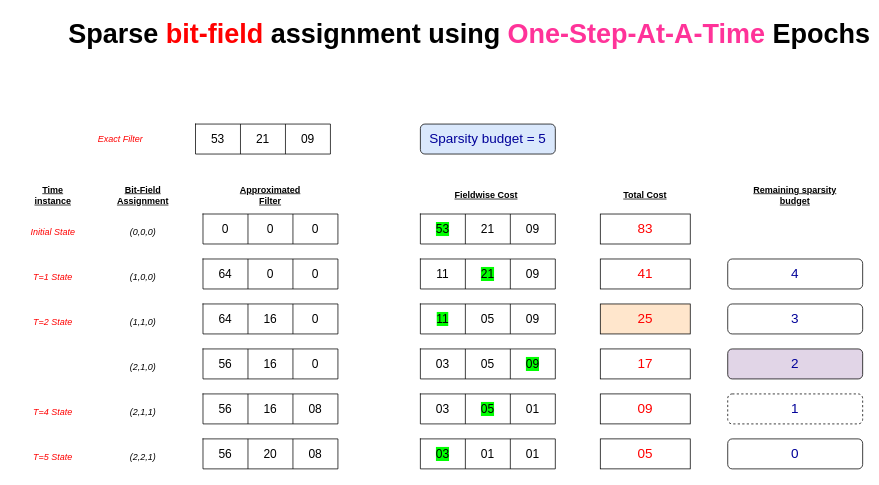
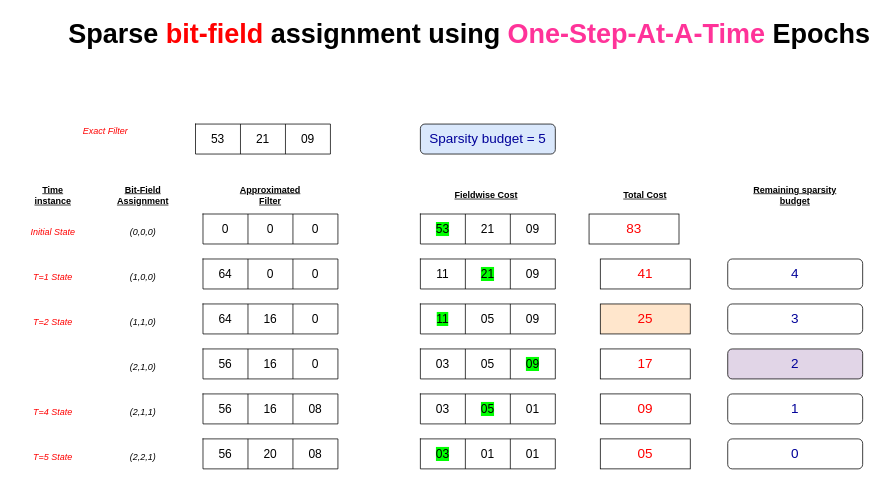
- <mxCell id="7" value="Exact Filter" style="text;html=1;strokeColor=none;fillColor=none;align=center;verticalAlign=middle;whiteSpace=wrap;rounded=0;fontStyle=2;fontColor=#FF0000;" vertex="1" parent="1"><mxGeometry x="110" y="165" width="100" height="30" as="geometry" /></mxCell>
+ <mxCell id="7" value="Exact Filter" style="text;html=1;strokeColor=none;fillColor=none;align=center;verticalAlign=middle;whiteSpace=wrap;rounded=0;fontStyle=2;fontColor=#FF0000;" vertex="1" parent="1"><mxGeometry x="90" y="155" width="100" height="30" as="geometry" /></mxCell>
- <mxCell id="25" value="83" style="rounded=0;whiteSpace=wrap;html=1;fontColor=#FF0000;fontSize=18;" vertex="1" parent="1"><mxGeometry x="800" y="280" width="120" height="40" as="geometry" /></mxCell>
+ <mxCell id="25" value="83" style="rounded=0;whiteSpace=wrap;html=1;fontColor=#FF0000;fontSize=18;" vertex="1" parent="1"><mxGeometry x="785" y="280" width="120" height="40" as="geometry" /></mxCell>
- <mxCell id="71" value="1" style="rounded=1;whiteSpace=wrap;html=1;labelBackgroundColor=none;fontSize=18;fontColor=#000099;dashed=1;" vertex="1" parent="1"><mxGeometry x="970" y="520" width="180" height="40" as="geometry" /></mxCell>
+ <mxCell id="71" value="1" style="rounded=1;whiteSpace=wrap;html=1;labelBackgroundColor=none;fontSize=18;fontColor=#000099;" vertex="1" parent="1"><mxGeometry x="970" y="520" width="180" height="40" as="geometry" /></mxCell>
